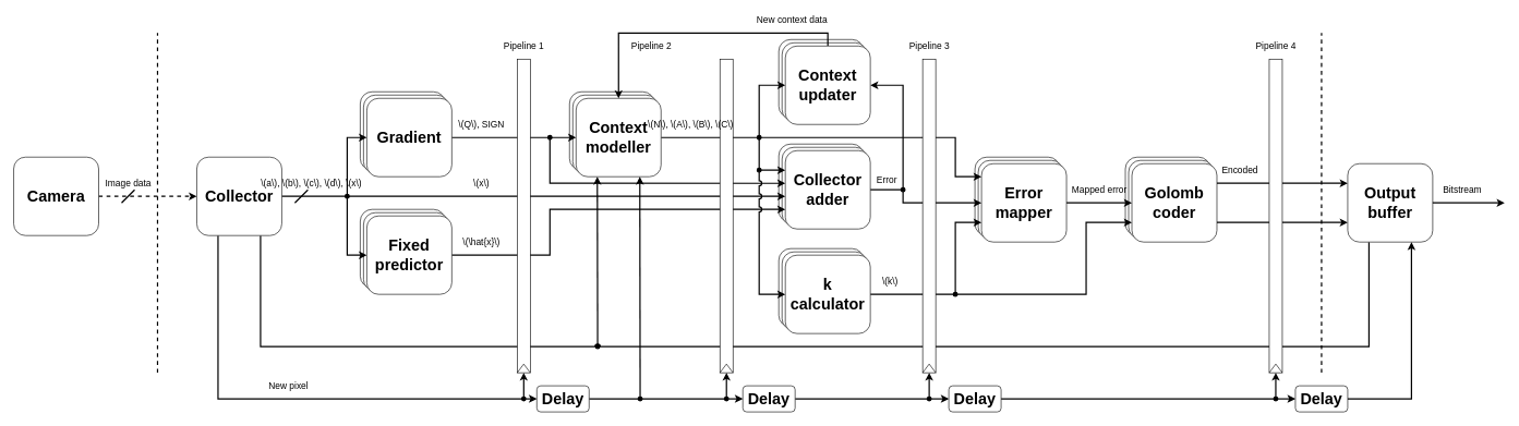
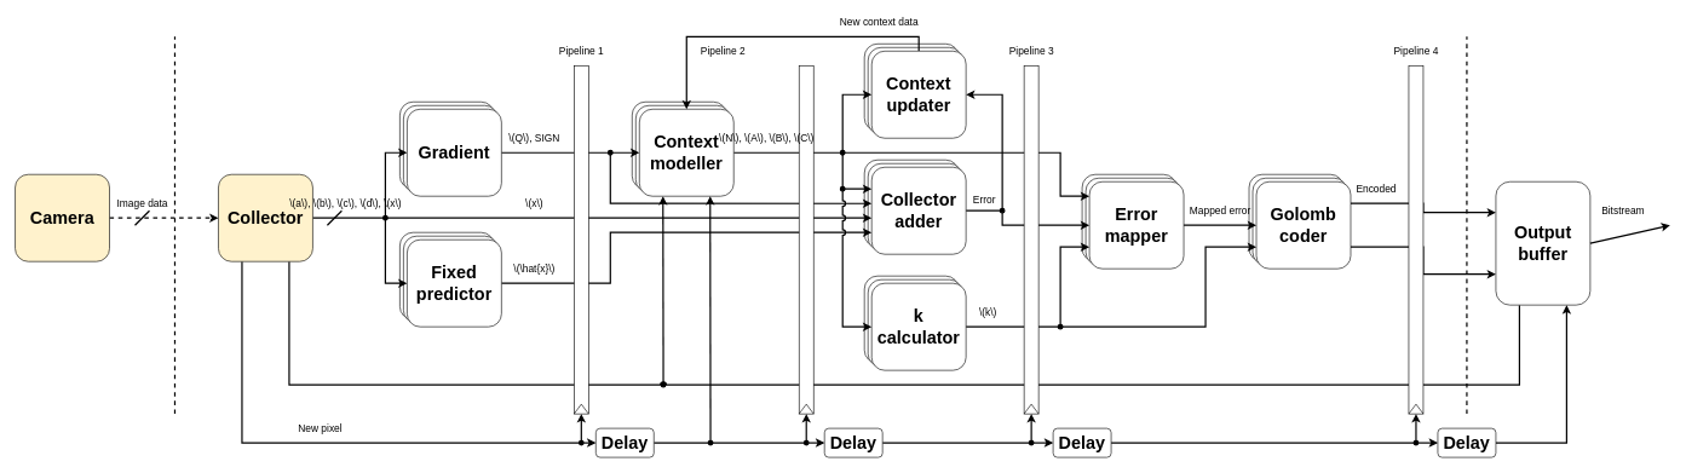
- <mxCell id="26" value="Camera" style="rounded=1;whiteSpace=wrap;html=1;strokeWidth=1;fontSize=24;fontStyle=1" parent="1" vertex="1"><mxGeometry x="20" y="240" width="130" height="120" as="geometry" /></mxCell>
+ <mxCell id="26" value="Camera" style="rounded=1;whiteSpace=wrap;html=1;strokeWidth=1;fontSize=24;fontStyle=1;fillColor=#fff2cc;" parent="1" vertex="1"><mxGeometry x="20" y="240" width="130" height="120" as="geometry" /></mxCell>
- <mxCell id="31" value="&lt;b style=&quot;font-size: 24px;&quot;&gt;Collector&lt;/b&gt;" style="rounded=1;whiteSpace=wrap;html=1;fontSize=24;" parent="1" vertex="1"><mxGeometry x="300" y="240" width="130" height="120" as="geometry" /></mxCell>
+ <mxCell id="31" value="&lt;b style=&quot;font-size: 24px;&quot;&gt;Collector&lt;/b&gt;" style="rounded=1;whiteSpace=wrap;html=1;fontSize=24;fillColor=#fff2cc;" parent="1" vertex="1"><mxGeometry x="300" y="240" width="130" height="120" as="geometry" /></mxCell>
- <mxCell id="47" value="&lt;b&gt;Output buffer&lt;/b&gt;" style="rounded=1;whiteSpace=wrap;html=1;fontSize=24;" parent="1" vertex="1"><mxGeometry x="2060" y="250" width="130" height="120" as="geometry" /></mxCell>
+ <mxCell id="47" value="&lt;b&gt;Output buffer&lt;/b&gt;" style="rounded=1;whiteSpace=wrap;html=1;fontSize=24;" parent="1" vertex="1"><mxGeometry x="2060" y="250" width="130" height="170" as="geometry" /></mxCell>
